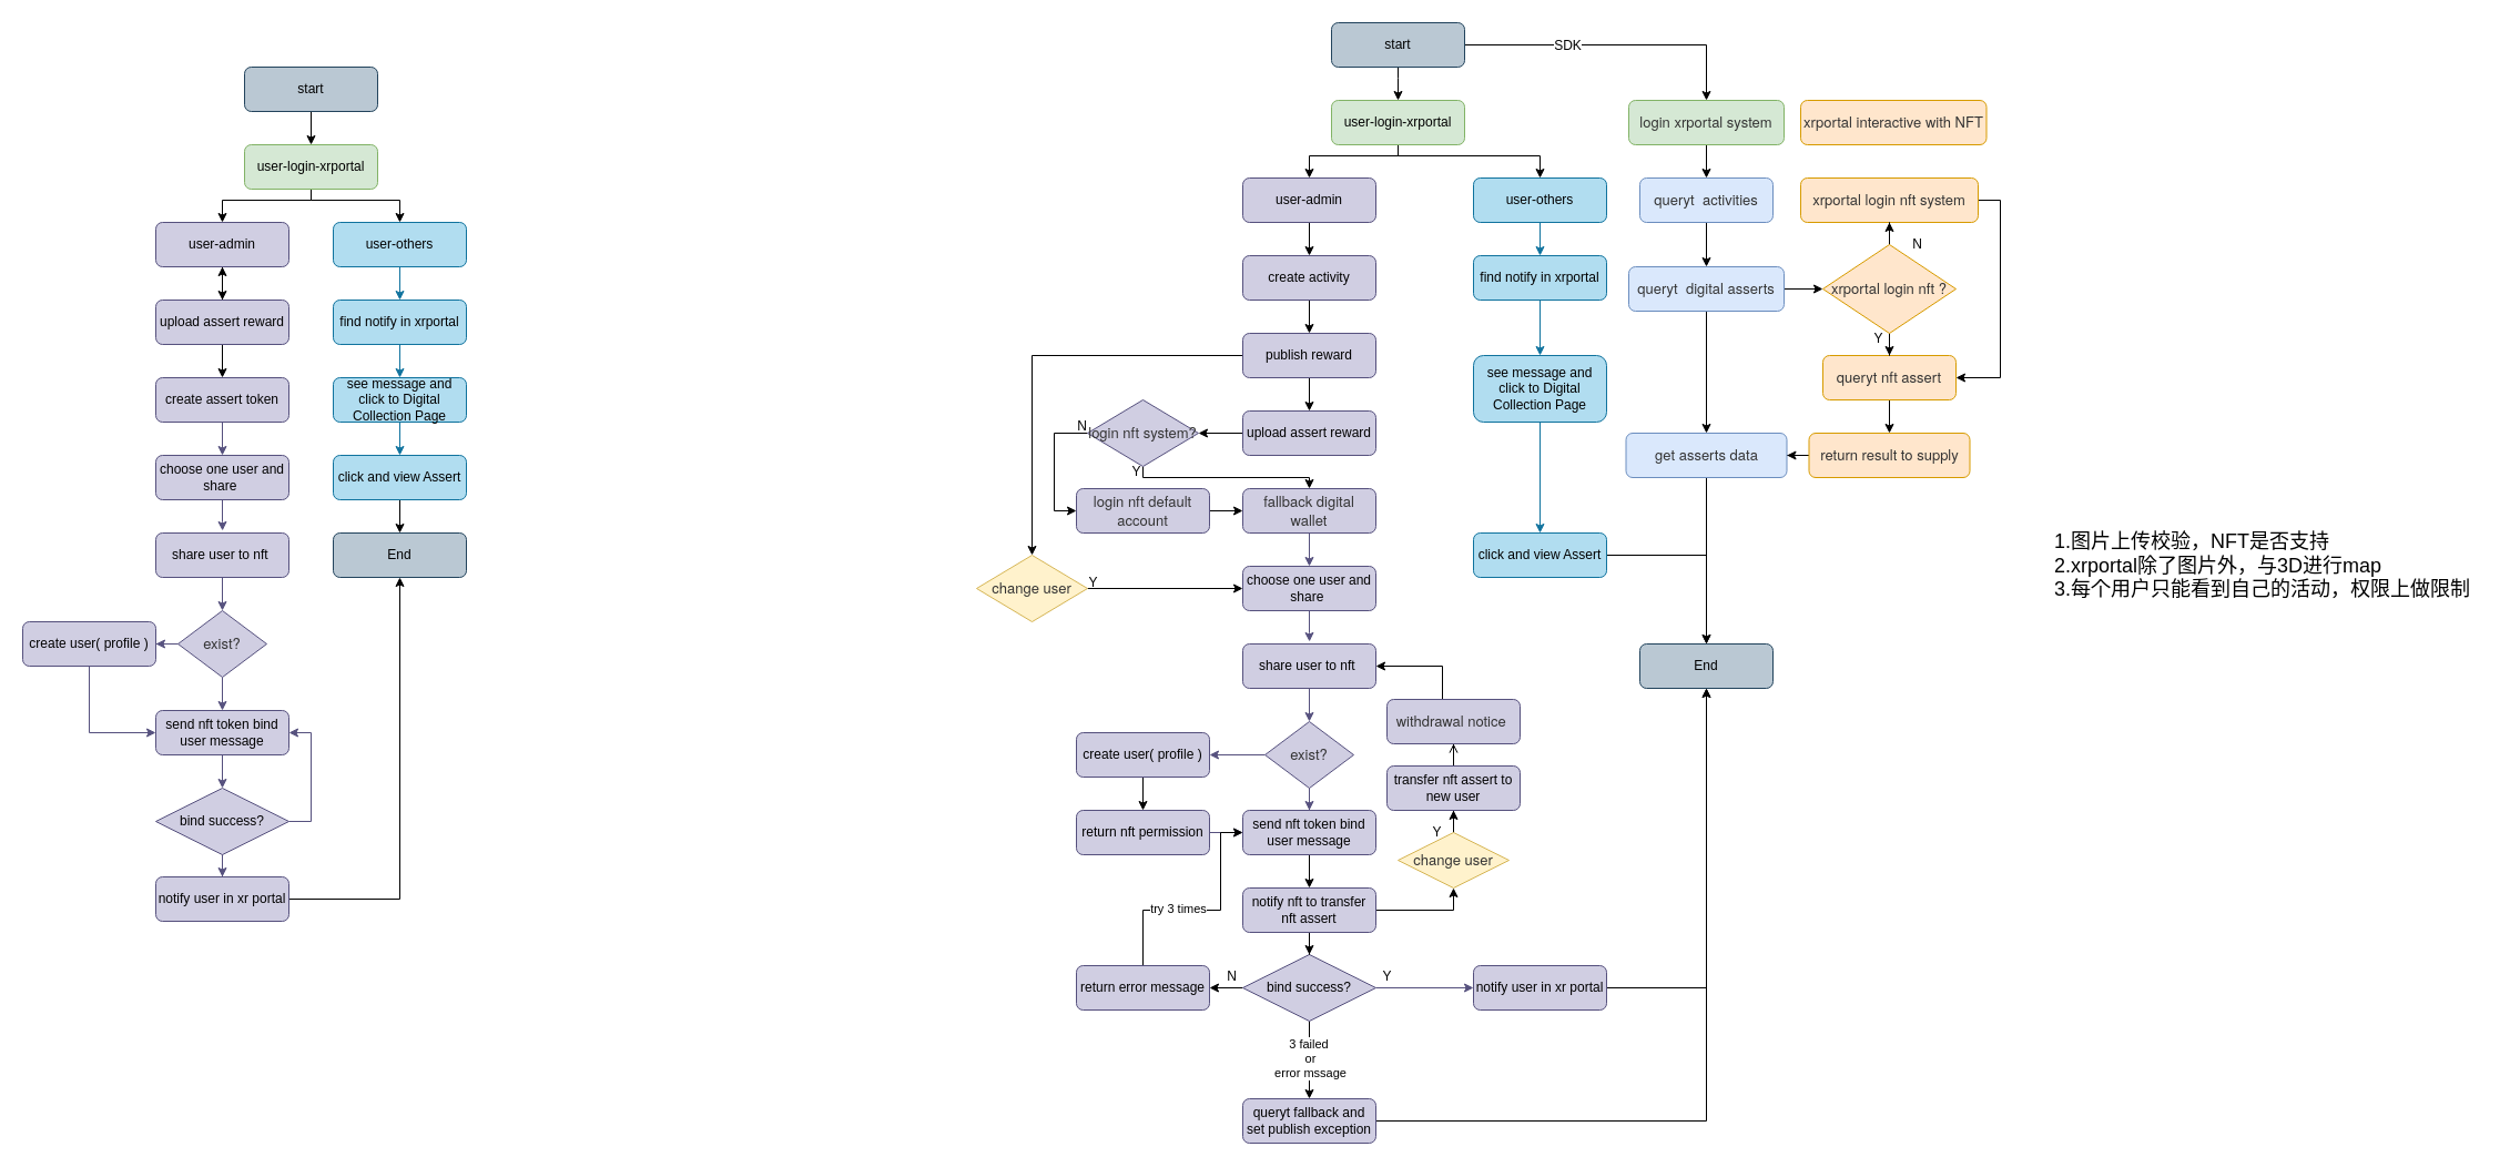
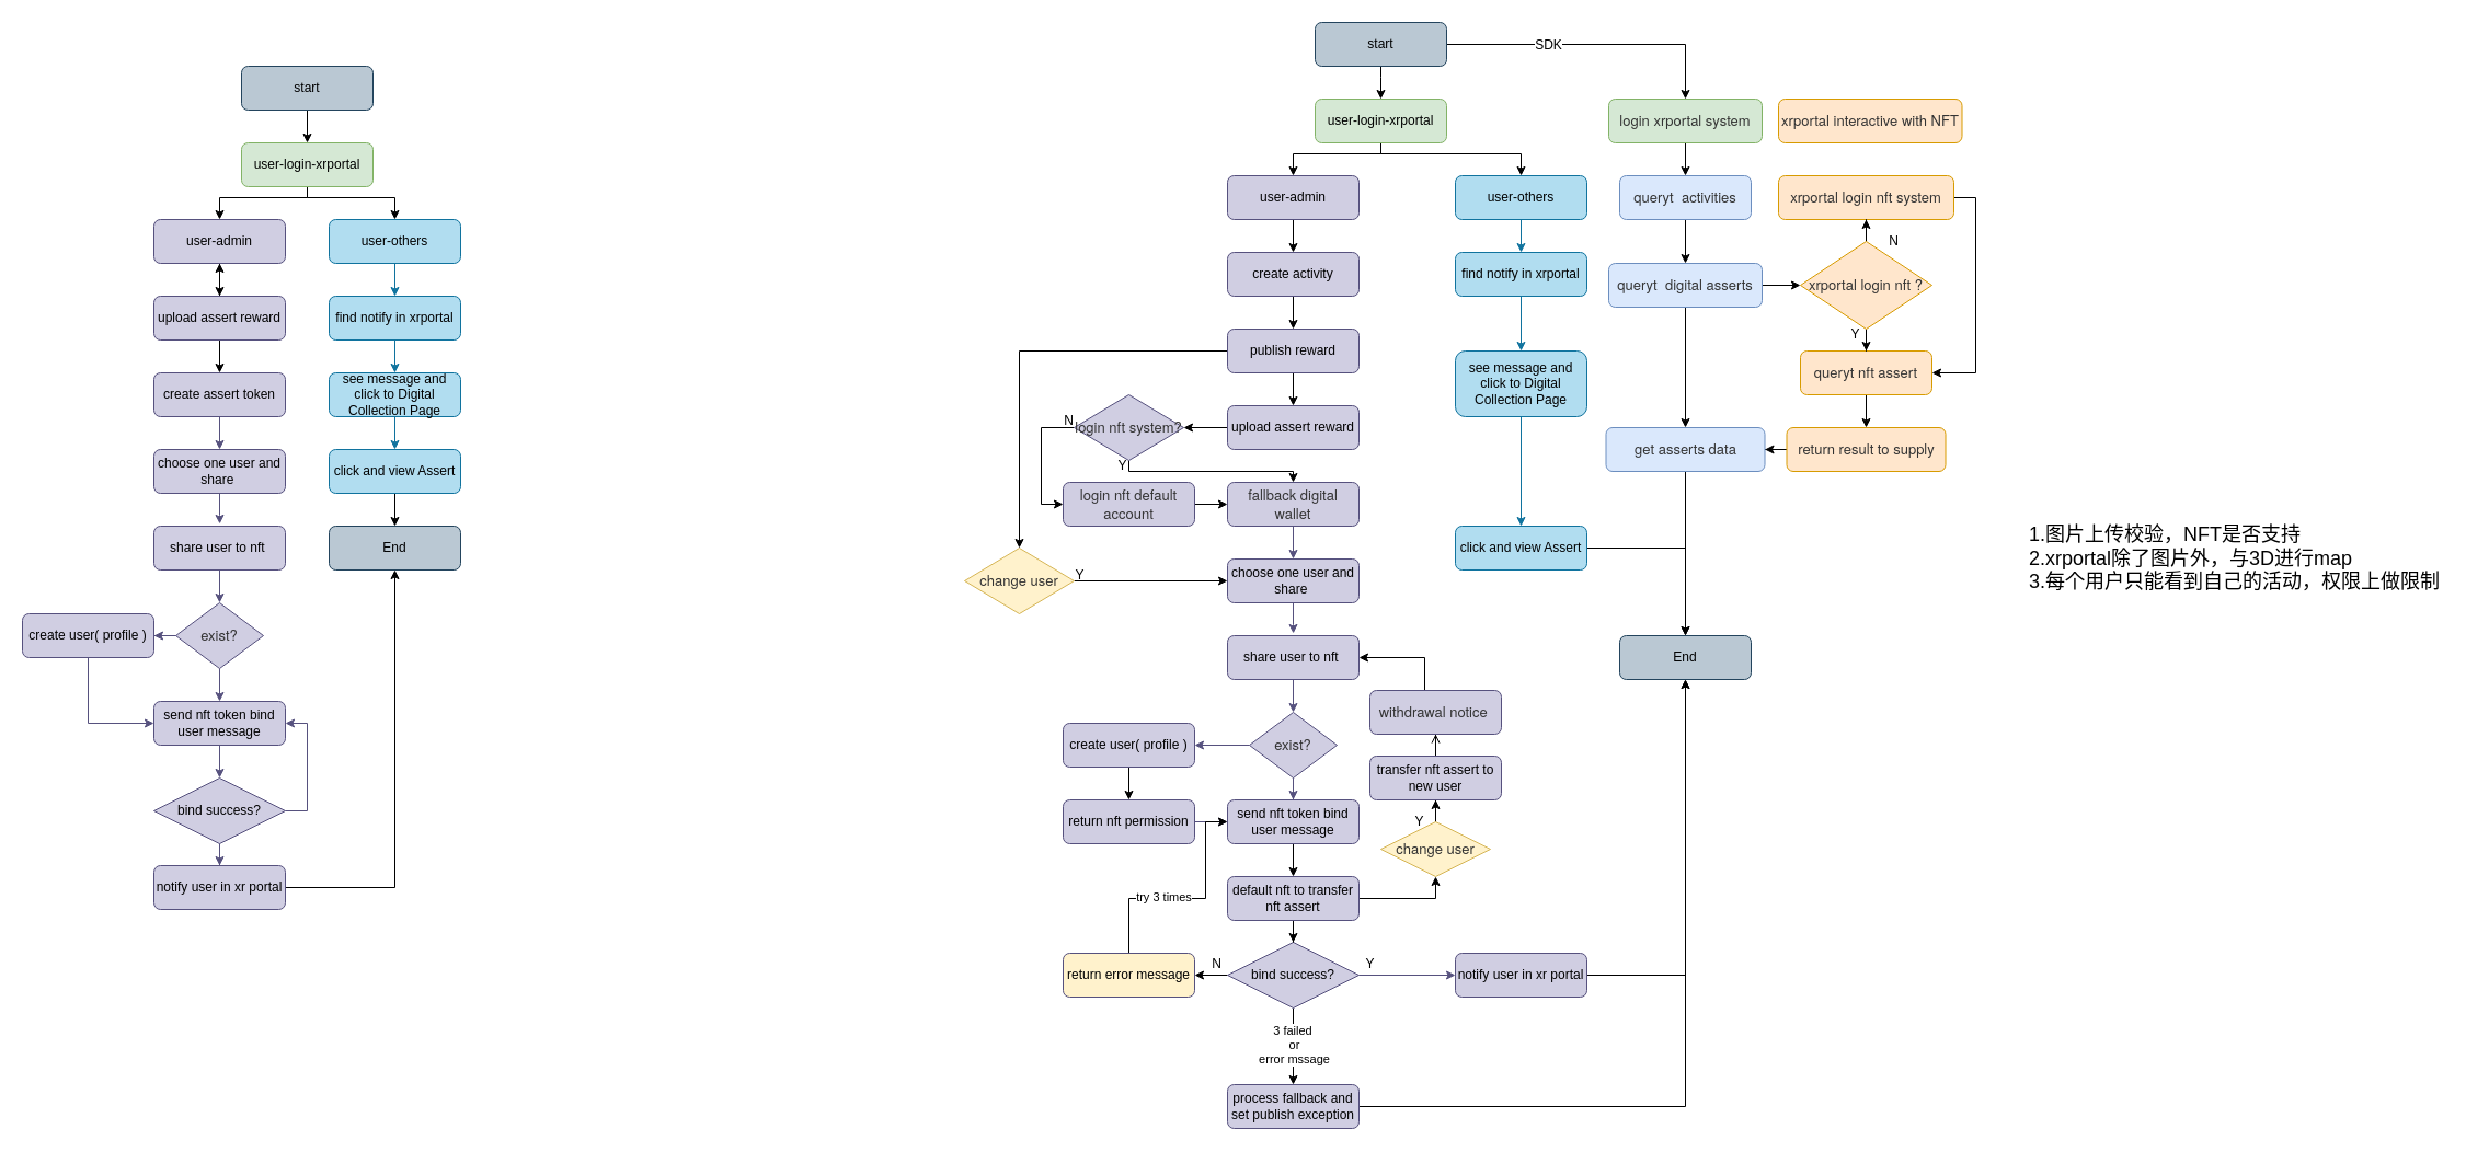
- <mxCell id="97" value="notify nft to transfer nft assert" style="rounded=1;whiteSpace=wrap;html=1;fillColor=#d0cee2;strokeColor=#56517e;" parent="1" vertex="1"><mxGeometry x="1120" y="800" width="120" height="40" as="geometry" /></mxCell>
+ <mxCell id="97" value="default nft to transfer nft assert" style="rounded=1;whiteSpace=wrap;html=1;fillColor=#d0cee2;strokeColor=#56517e;" parent="1" vertex="1"><mxGeometry x="1120" y="800" width="120" height="40" as="geometry" /></mxCell>
- <mxCell id="102" value="return error message" style="rounded=1;whiteSpace=wrap;html=1;fillColor=#d0cee2;strokeColor=#56517e;" parent="1" vertex="1"><mxGeometry x="970" y="870" width="120" height="40" as="geometry" /></mxCell>
+ <mxCell id="102" value="return error message" style="rounded=1;whiteSpace=wrap;html=1;fillColor=#fff2cc;strokeColor=#56517e;" parent="1" vertex="1"><mxGeometry x="970" y="870" width="120" height="40" as="geometry" /></mxCell>
- <mxCell id="104" value="queryt fallback and set publish exception" style="rounded=1;whiteSpace=wrap;html=1;fillColor=#d0cee2;strokeColor=#56517e;" parent="1" vertex="1"><mxGeometry x="1120" y="990" width="120" height="40" as="geometry" /></mxCell>
+ <mxCell id="104" value="process fallback and set publish exception" style="rounded=1;whiteSpace=wrap;html=1;fillColor=#d0cee2;strokeColor=#56517e;" parent="1" vertex="1"><mxGeometry x="1120" y="990" width="120" height="40" as="geometry" /></mxCell>
